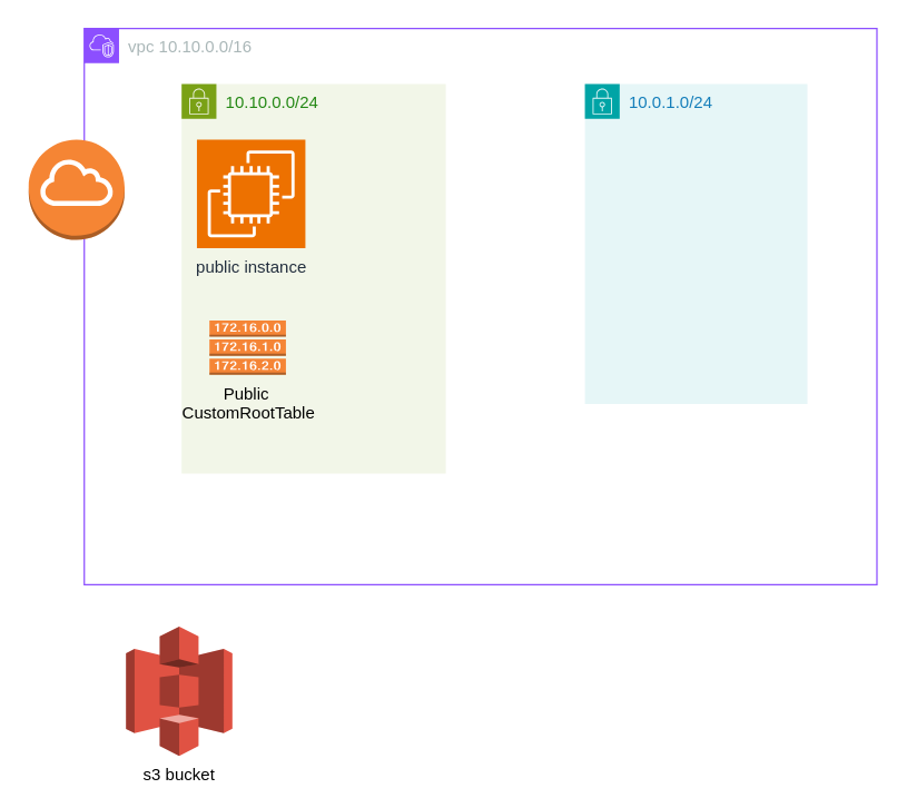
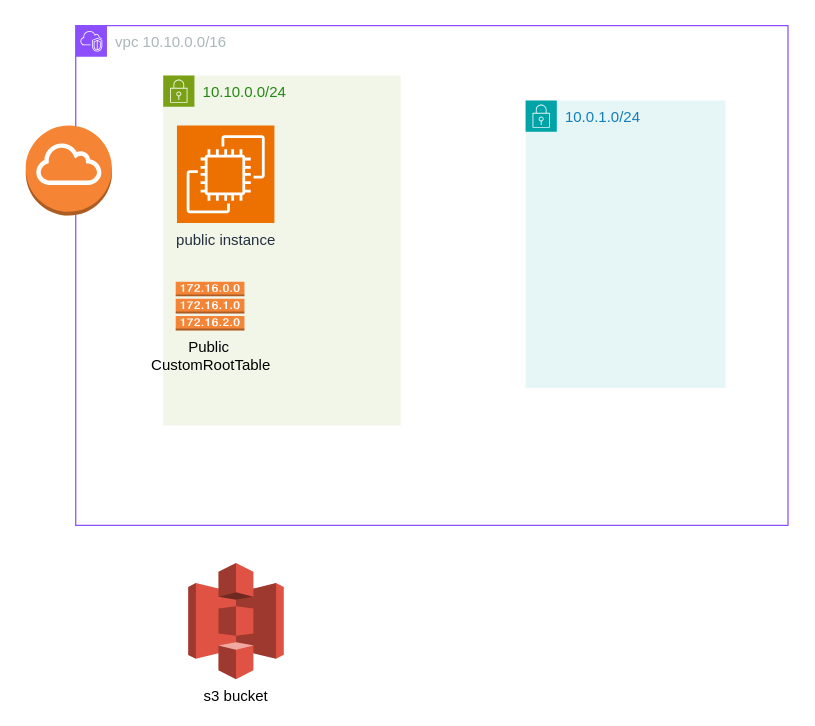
- <mxCell id="3" value="10.0.1.0/24" style="points=[[0,0],[0.25,0],[0.5,0],[0.75,0],[1,0],[1,0.25],[1,0.5],[1,0.75],[1,1],[0.75,1],[0.5,1],[0.25,1],[0,1],[0,0.75],[0,0.5],[0,0.25]];outlineConnect=0;gradientColor=none;html=1;whiteSpace=wrap;fontSize=12;fontStyle=0;container=1;pointerEvents=0;collapsible=0;recursiveResize=0;shape=mxgraph.aws4.group;grIcon=mxgraph.aws4.group_security_group;grStroke=0;strokeColor=#00A4A6;fillColor=#E6F6F7;verticalAlign=top;align=left;spacingLeft=30;fontColor=#147EBA;dashed=0;" parent="2" vertex="1"><mxGeometry x="360" y="40" width="160" height="230" as="geometry" /></mxCell>
+ <mxCell id="3" value="10.0.1.0/24" style="points=[[0,0],[0.25,0],[0.5,0],[0.75,0],[1,0],[1,0.25],[1,0.5],[1,0.75],[1,1],[0.75,1],[0.5,1],[0.25,1],[0,1],[0,0.75],[0,0.5],[0,0.25]];outlineConnect=0;gradientColor=none;html=1;whiteSpace=wrap;fontSize=12;fontStyle=0;container=1;pointerEvents=0;collapsible=0;recursiveResize=0;shape=mxgraph.aws4.group;grIcon=mxgraph.aws4.group_security_group;grStroke=0;strokeColor=#00A4A6;fillColor=#E6F6F7;verticalAlign=top;align=left;spacingLeft=30;fontColor=#147EBA;dashed=0;" parent="2" vertex="1"><mxGeometry x="360" y="60" width="160" height="230" as="geometry" /></mxCell>
- <mxCell id="6" value="Public&amp;nbsp;&lt;div&gt;CustomRootTable&lt;/div&gt;" style="outlineConnect=0;dashed=0;verticalLabelPosition=bottom;verticalAlign=top;align=center;html=1;shape=mxgraph.aws3.route_table;fillColor=#F58536;gradientColor=none;" parent="4" vertex="1"><mxGeometry x="20" y="170" width="55" height="39" as="geometry" /></mxCell>
+ <mxCell id="6" value="Public&amp;nbsp;&lt;div&gt;CustomRootTable&lt;/div&gt;" style="outlineConnect=0;dashed=0;verticalLabelPosition=bottom;verticalAlign=top;align=center;html=1;shape=mxgraph.aws3.route_table;fillColor=#F58536;gradientColor=none;" parent="4" vertex="1"><mxGeometry x="10" y="165" width="55" height="39" as="geometry" /></mxCell>
- <mxCell id="8" value="s3 bucket&lt;div&gt;&lt;br&gt;&lt;/div&gt;" style="outlineConnect=0;dashed=0;verticalLabelPosition=bottom;verticalAlign=top;align=center;html=1;shape=mxgraph.aws3.s3;fillColor=#E05243;gradientColor=none;" vertex="1" parent="1"><mxGeometry x="90" y="450" width="76.5" height="93" as="geometry" /></mxCell>
+ <mxCell id="8" value="s3 bucket&lt;div&gt;&lt;br&gt;&lt;/div&gt;" style="outlineConnect=0;dashed=0;verticalLabelPosition=bottom;verticalAlign=top;align=center;html=1;shape=mxgraph.aws3.s3;fillColor=#E05243;gradientColor=none;" vertex="1" parent="1"><mxGeometry x="150" y="450" width="76.5" height="93" as="geometry" /></mxCell>
